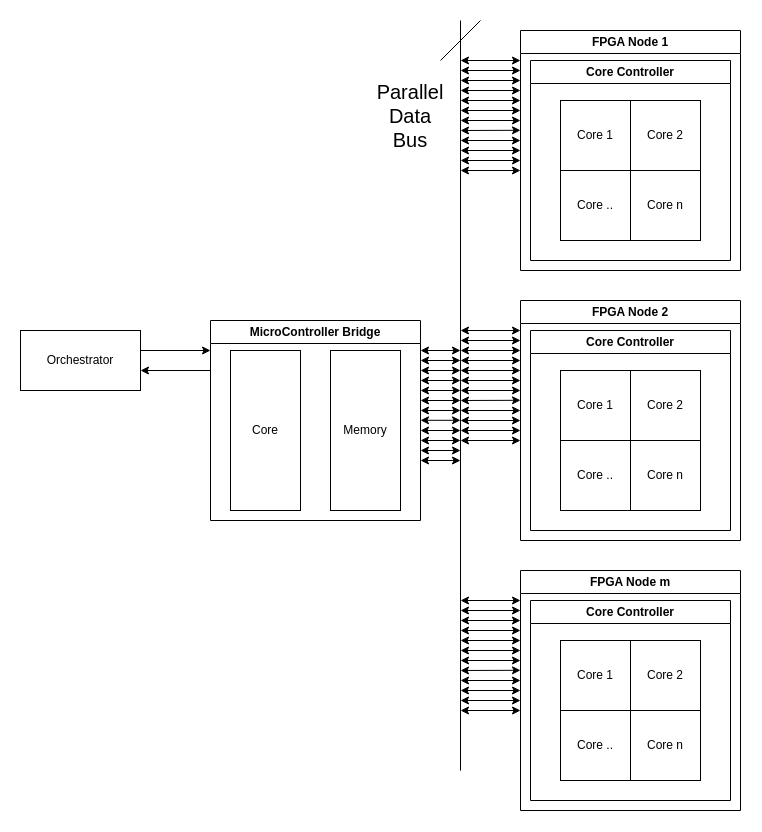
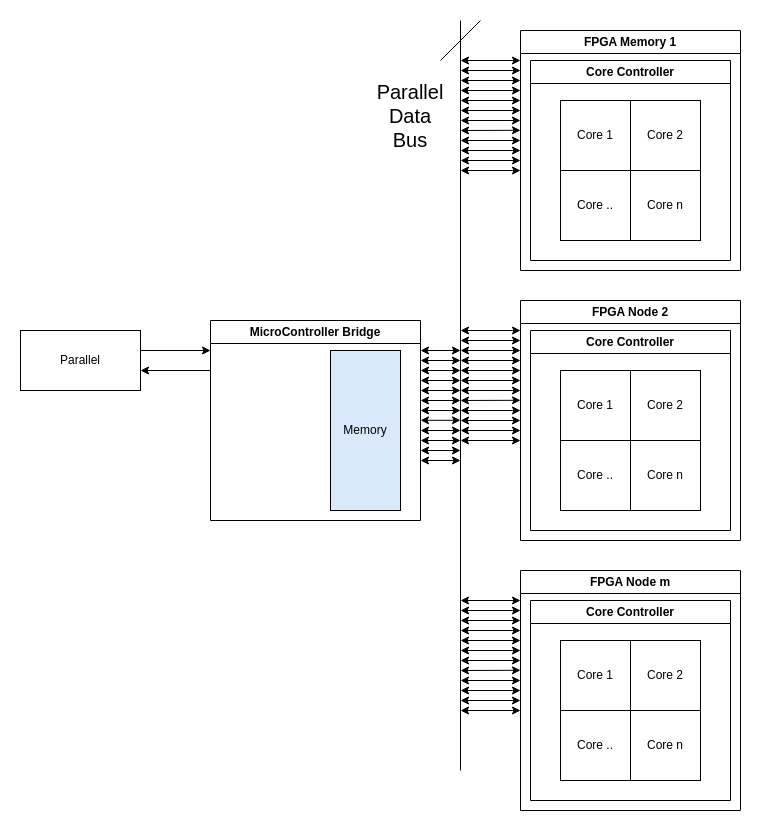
- <mxCell id="5" value="FPGA Node 1" style="swimlane;whiteSpace=wrap;html=1;" vertex="1" parent="1"><mxGeometry x="520" y="30" width="220" height="240" as="geometry" /></mxCell>
+ <mxCell id="5" value="FPGA Memory 1" style="swimlane;whiteSpace=wrap;html=1;" vertex="1" parent="1"><mxGeometry x="520" y="30" width="220" height="240" as="geometry" /></mxCell>
- <mxCell id="11" value="Orchestrator" style="rounded=0;whiteSpace=wrap;html=1;" vertex="1" parent="1"><mxGeometry x="20" y="330" width="120" height="60" as="geometry" /></mxCell>
+ <mxCell id="11" value="Parallel" style="rounded=0;whiteSpace=wrap;html=1;" vertex="1" parent="1"><mxGeometry x="20" y="330" width="120" height="60" as="geometry" /></mxCell>
- <mxCell id="3" value="Core" style="rounded=0;whiteSpace=wrap;html=1;" vertex="1" parent="2"><mxGeometry x="20" y="30" width="70" height="160" as="geometry" /></mxCell>
- <mxCell id="4" value="Memory" style="rounded=0;whiteSpace=wrap;html=1;" vertex="1" parent="2"><mxGeometry x="120" y="30" width="70" height="160" as="geometry" /></mxCell>
+ <mxCell id="4" value="Memory" style="rounded=0;whiteSpace=wrap;html=1;fillColor=#dae8fc;" vertex="1" parent="2"><mxGeometry x="120" y="30" width="70" height="160" as="geometry" /></mxCell>
